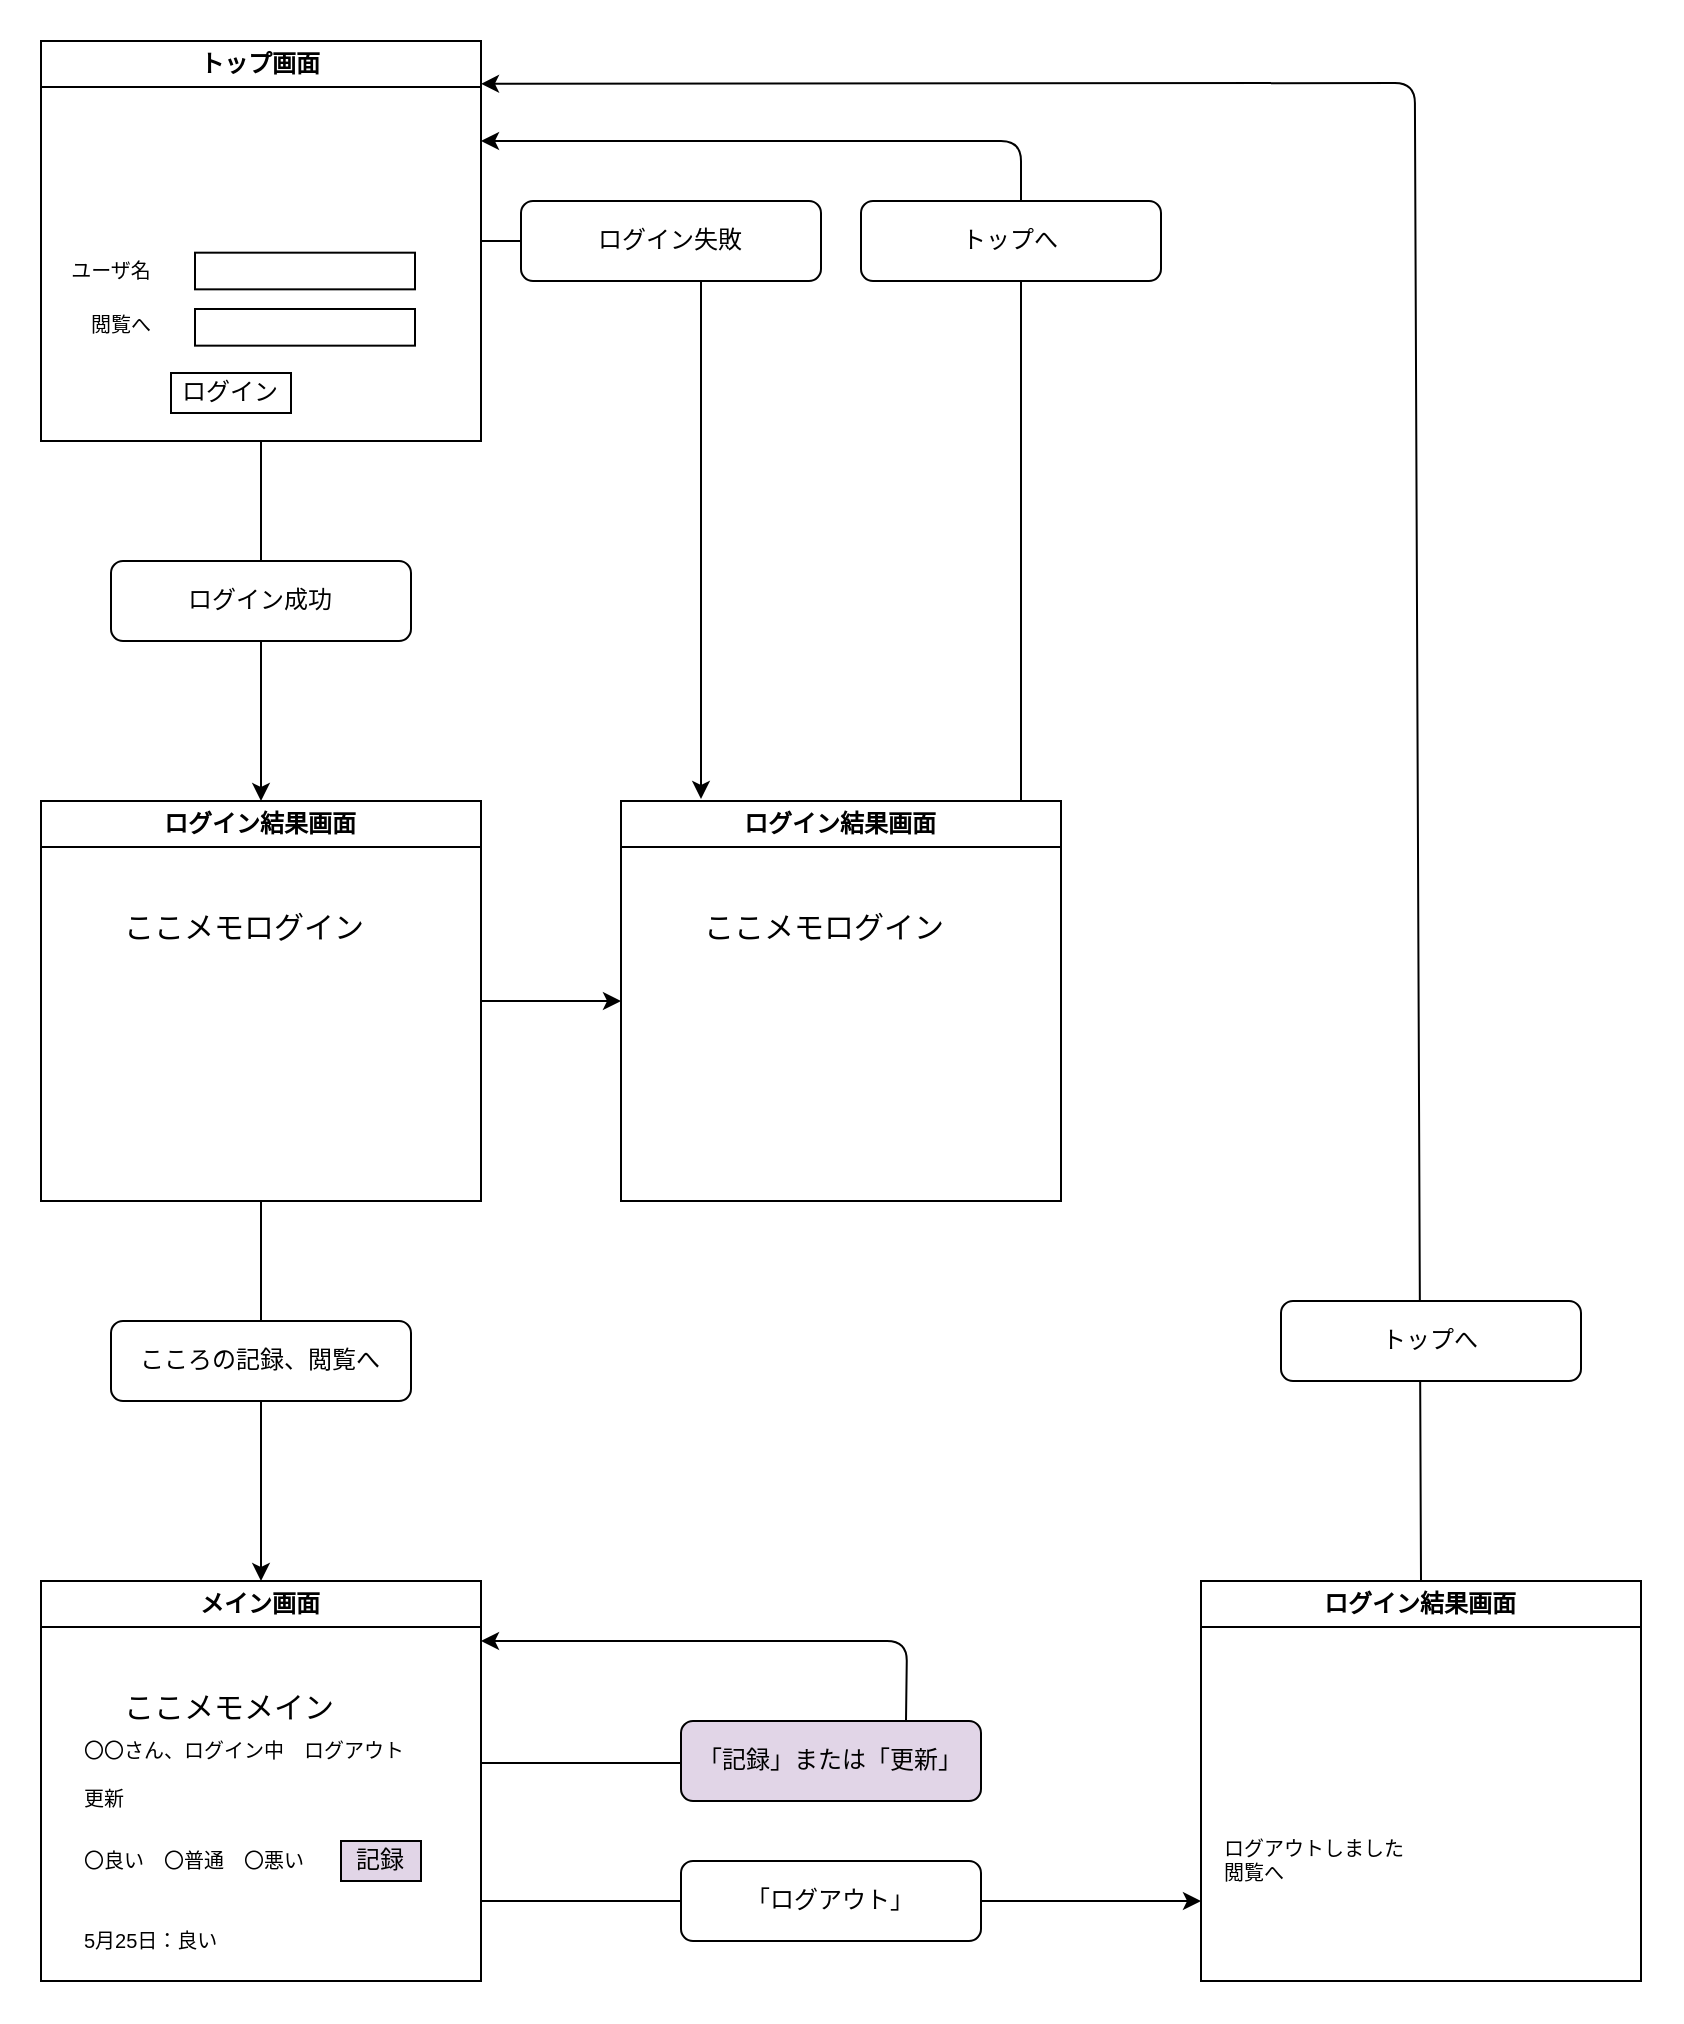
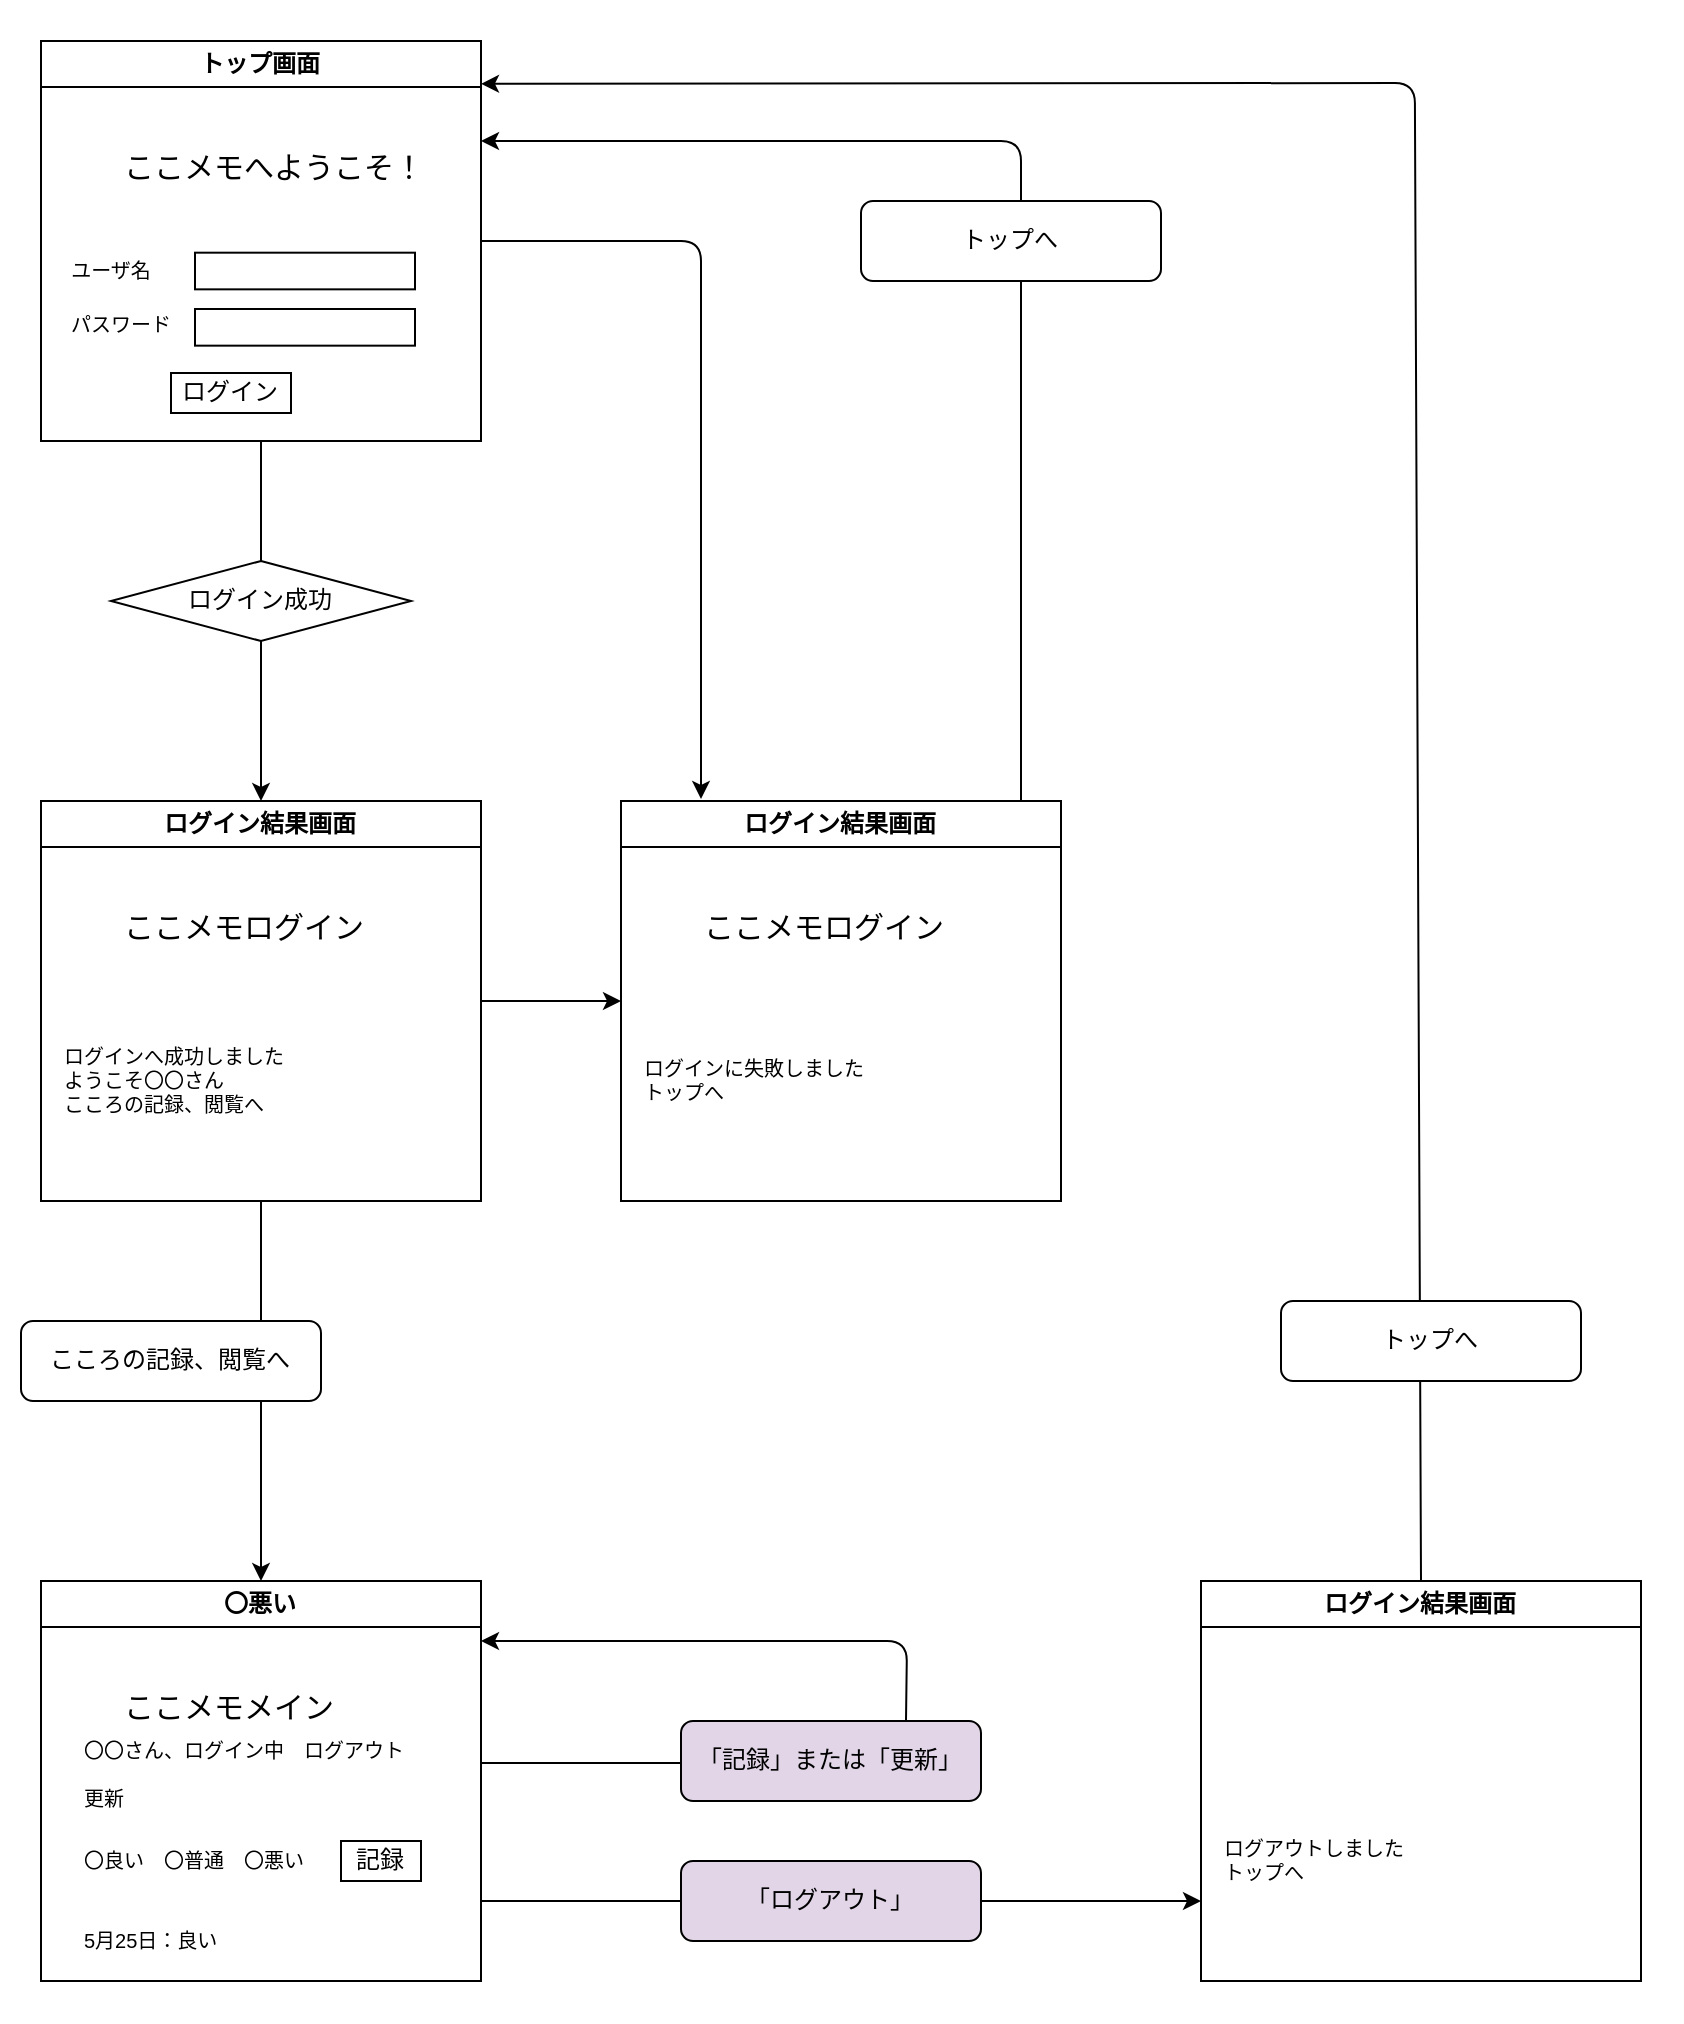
+ <mxCell id="7" value="&lt;div&gt;ここメモへようこそ！&lt;/div&gt;" style="text;html=1;align=left;verticalAlign=middle;resizable=0;points=[];autosize=1;strokeColor=none;fillColor=none;fontSize=15;" parent="3" vertex="1"><mxGeometry x="40" y="48" width="170" height="30" as="geometry" /></mxCell>
- <mxCell id="30" value="ログイン失敗" style="rounded=1;whiteSpace=wrap;html=1;" parent="1" vertex="1"><mxGeometry x="260" y="100" width="150" height="40" as="geometry" /></mxCell>
- <mxCell id="9" value="閲覧へ" style="text;html=1;align=center;verticalAlign=middle;resizable=0;points=[];autosize=1;strokeColor=none;fillColor=none;fontSize=10;" parent="2" vertex="1"><mxGeometry x="5" y="127" width="70" height="30" as="geometry" /></mxCell>
+ <mxCell id="9" value="パスワード" style="text;html=1;align=center;verticalAlign=middle;resizable=0;points=[];autosize=1;strokeColor=none;fillColor=none;fontSize=10;" parent="2" vertex="1"><mxGeometry x="5" y="127" width="70" height="30" as="geometry" /></mxCell>
- <mxCell id="28" value="ログイン成功" style="rounded=1;whiteSpace=wrap;html=1;" parent="1" vertex="1"><mxGeometry x="55" y="280" width="150" height="40" as="geometry" /></mxCell>
+ <mxCell id="28" value="ログイン成功" style="rhombus;whiteSpace=wrap;html=1;" parent="1" vertex="1"><mxGeometry x="55" y="280" width="150" height="40" as="geometry" /></mxCell>
+ <mxCell id="14" value="ログインへ成功しました&lt;div&gt;&lt;div style=&quot;&quot;&gt;&lt;span style=&quot;background-color: transparent;&quot;&gt;ようこそ〇〇さん&lt;/span&gt;&lt;/div&gt;&lt;div&gt;こころの記録、閲覧へ&lt;/div&gt;&lt;/div&gt;" style="text;html=1;align=left;verticalAlign=middle;resizable=0;points=[];autosize=1;strokeColor=none;fillColor=none;fontSize=10;" parent="13" vertex="1"><mxGeometry x="10" y="115" width="130" height="50" as="geometry" /></mxCell>
+ <mxCell id="18" value="ログインに失敗しました&lt;div&gt;トップへ&lt;/div&gt;" style="text;html=1;align=left;verticalAlign=middle;resizable=0;points=[];autosize=1;strokeColor=none;fillColor=none;fontSize=10;" parent="17" vertex="1"><mxGeometry x="10" y="120" width="130" height="40" as="geometry" /></mxCell>
- <mxCell id="32" value="こころの記録、閲覧へ" style="rounded=1;whiteSpace=wrap;html=1;" parent="1" vertex="1"><mxGeometry x="55" y="660" width="150" height="40" as="geometry" /></mxCell>
+ <mxCell id="32" value="こころの記録、閲覧へ" style="rounded=1;whiteSpace=wrap;html=1;" parent="1" vertex="1"><mxGeometry x="10" y="660" width="150" height="40" as="geometry" /></mxCell>
- <mxCell id="21" value="メイン画面" style="swimlane;whiteSpace=wrap;html=1;" parent="1" vertex="1"><mxGeometry x="20" y="790" width="220" height="200" as="geometry"><mxRectangle x="750" y="300" width="140" height="30" as="alternateBounds" /></mxGeometry></mxCell>
+ <mxCell id="21" value="〇悪い" style="swimlane;whiteSpace=wrap;html=1;" parent="1" vertex="1"><mxGeometry x="20" y="790" width="220" height="200" as="geometry"><mxRectangle x="750" y="300" width="140" height="30" as="alternateBounds" /></mxGeometry></mxCell>
- <mxCell id="26" value="記録" style="rounded=0;whiteSpace=wrap;html=1;fillColor=#e1d5e7;" parent="21" vertex="1"><mxGeometry x="150" y="130" width="40" height="20" as="geometry" /></mxCell>
+ <mxCell id="26" value="記録" style="rounded=0;whiteSpace=wrap;html=1;" parent="21" vertex="1"><mxGeometry x="150" y="130" width="40" height="20" as="geometry" /></mxCell>
- <mxCell id="39" value="ログアウトしました&lt;div&gt;閲覧へ&lt;/div&gt;" style="text;html=1;align=left;verticalAlign=middle;resizable=0;points=[];autosize=1;strokeColor=none;fillColor=none;fontSize=10;" parent="38" vertex="1"><mxGeometry x="10" y="120" width="110" height="40" as="geometry" /></mxCell>
+ <mxCell id="39" value="ログアウトしました&lt;div&gt;トップへ&lt;/div&gt;" style="text;html=1;align=left;verticalAlign=middle;resizable=0;points=[];autosize=1;strokeColor=none;fillColor=none;fontSize=10;" parent="38" vertex="1"><mxGeometry x="10" y="120" width="110" height="40" as="geometry" /></mxCell>
- <mxCell id="33" value="「ログアウト」" style="rounded=1;whiteSpace=wrap;html=1;" parent="1" vertex="1"><mxGeometry x="340" y="930" width="150" height="40" as="geometry" /></mxCell>
+ <mxCell id="33" value="「ログアウト」" style="rounded=1;whiteSpace=wrap;html=1;fillColor=#e1d5e7;" parent="1" vertex="1"><mxGeometry x="340" y="930" width="150" height="40" as="geometry" /></mxCell>
